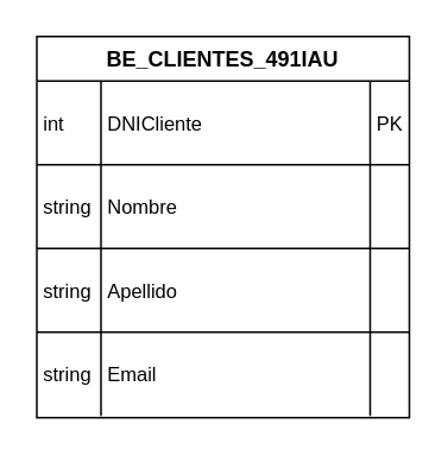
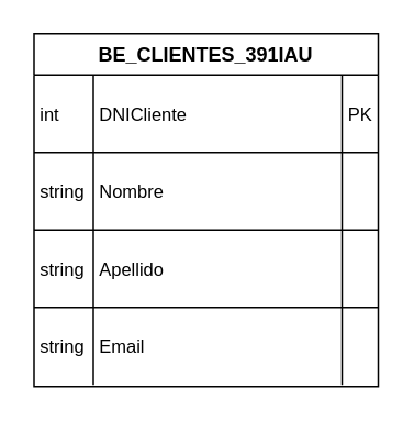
- <mxCell id="2" value="BE_CLIENTES_491IAU" style="shape=table;startSize=25;container=1;collapsible=0;childLayout=tableLayout;fixedRows=1;rowLines=1;fontStyle=1;align=center;resizeLast=1;" vertex="1" parent="1"><mxGeometry x="20" y="20" width="209" height="214" as="geometry" /></mxCell>
+ <mxCell id="2" value="BE_CLIENTES_391IAU" style="shape=table;startSize=25;container=1;collapsible=0;childLayout=tableLayout;fixedRows=1;rowLines=1;fontStyle=1;align=center;resizeLast=1;" vertex="1" parent="1"><mxGeometry x="20" y="20" width="209" height="214" as="geometry" /></mxCell>
